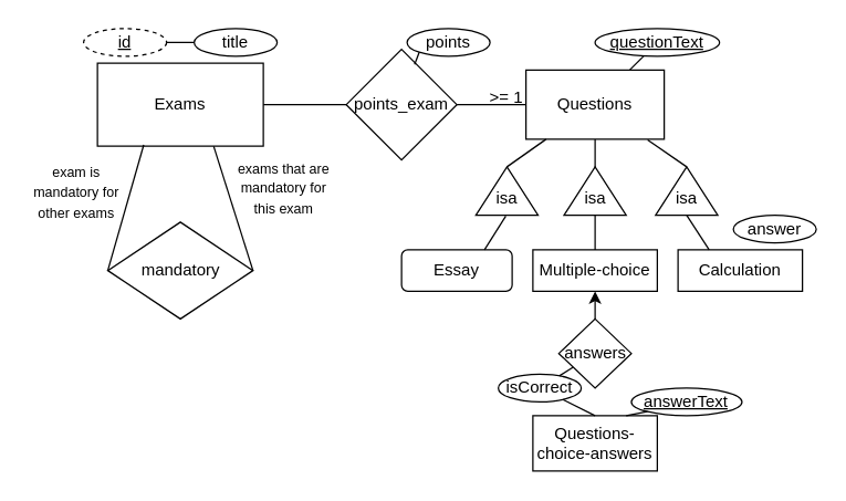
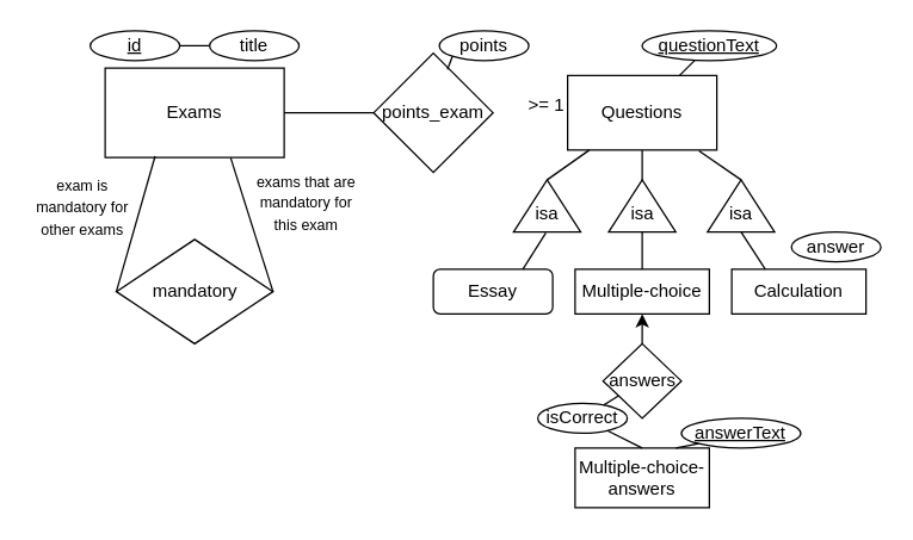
- <mxCell id="3" value="&lt;u&gt;id&lt;/u&gt;" style="ellipse;whiteSpace=wrap;html=1;dashed=1;" parent="1" vertex="1"><mxGeometry x="60" y="20" width="60" height="20" as="geometry" /></mxCell>
+ <mxCell id="3" value="&lt;u&gt;id&lt;/u&gt;" style="ellipse;whiteSpace=wrap;html=1;" parent="1" vertex="1"><mxGeometry x="60" y="20" width="60" height="20" as="geometry" /></mxCell>
- <mxCell id="38" value="" style="endArrow=none;html=1;rounded=0;entryX=0;entryY=0.5;entryDx=0;entryDy=0;exitX=1;exitY=0.5;exitDx=0;exitDy=0;" parent="1" source="7" target="6" edge="1"><mxGeometry width="50" height="50" relative="1" as="geometry"><mxPoint x="200" y="170" as="sourcePoint" /><mxPoint x="380" y="85" as="targetPoint" /></mxGeometry></mxCell>
- <mxCell id="19" value="Questions-choice-answers" style="rounded=0;whiteSpace=wrap;html=1;" parent="1" vertex="1"><mxGeometry x="385" y="300" width="90" height="40" as="geometry" /></mxCell>
+ <mxCell id="19" value="Multiple-choice-answers" style="rounded=0;whiteSpace=wrap;html=1;" parent="1" vertex="1"><mxGeometry x="385" y="300" width="90" height="40" as="geometry" /></mxCell>
